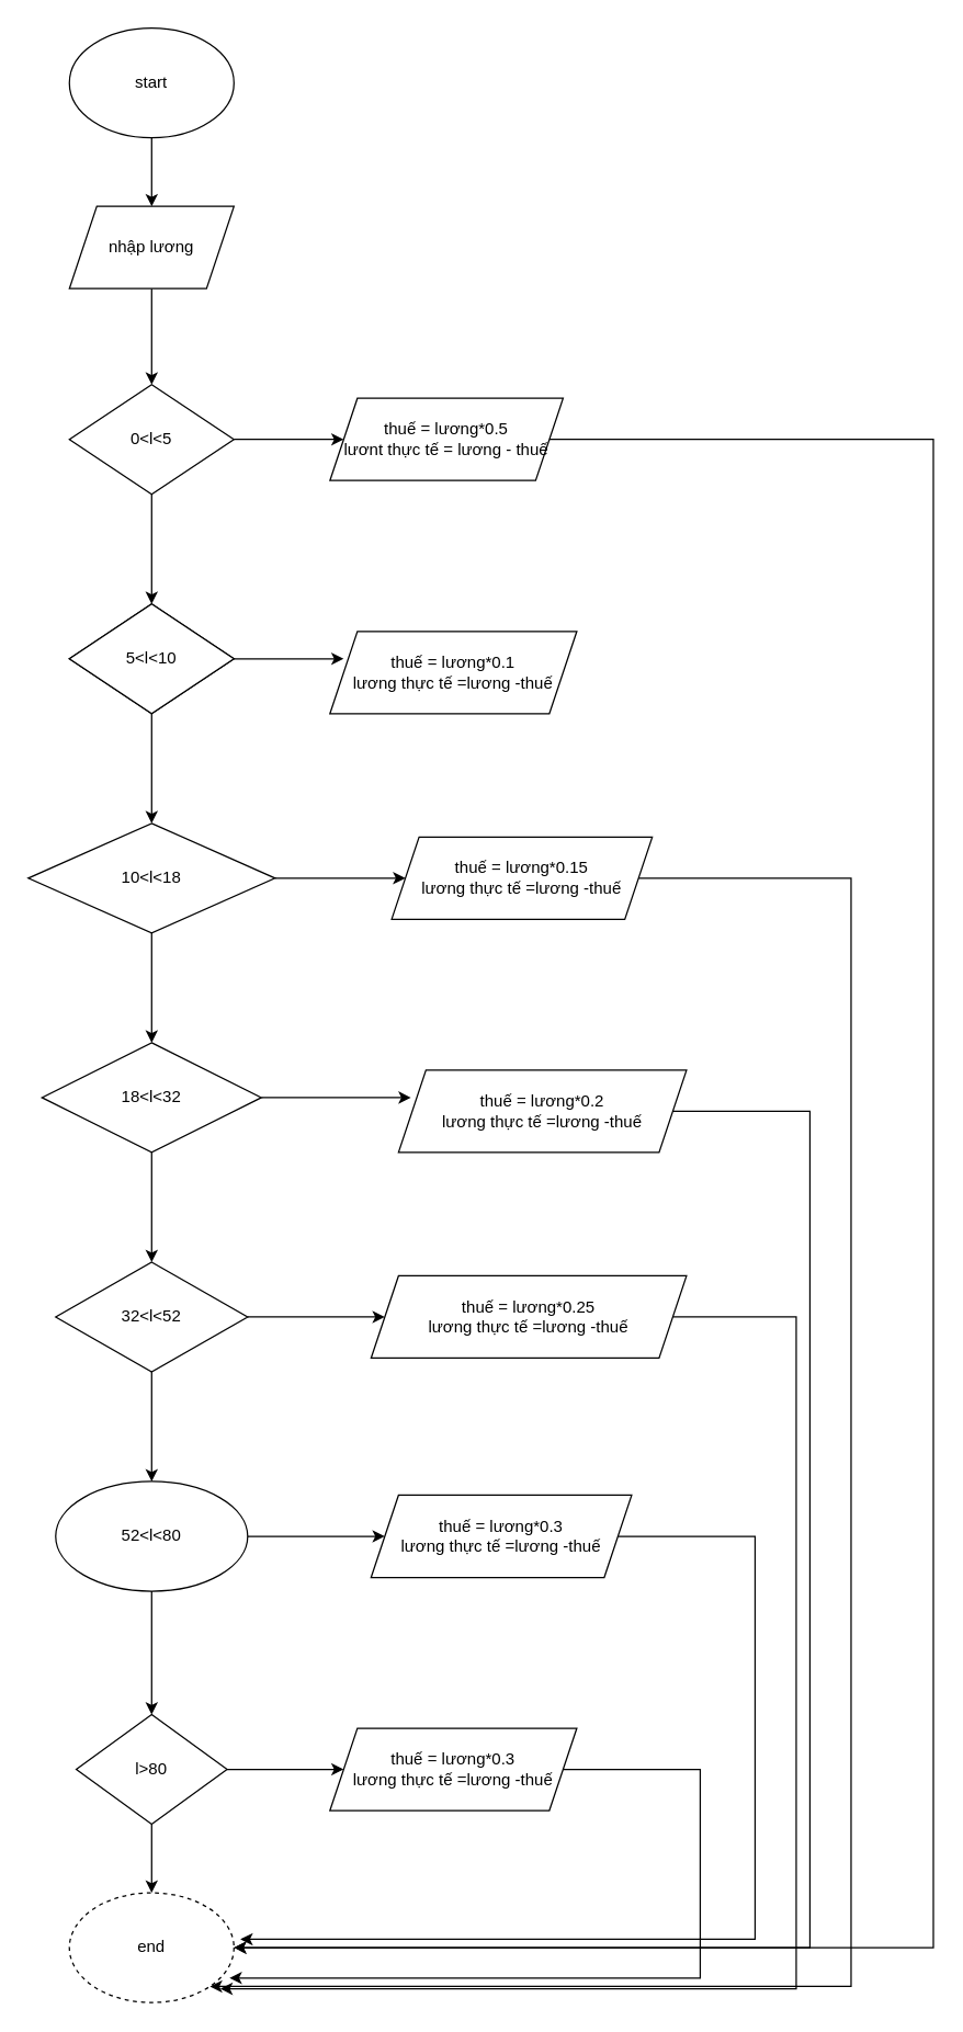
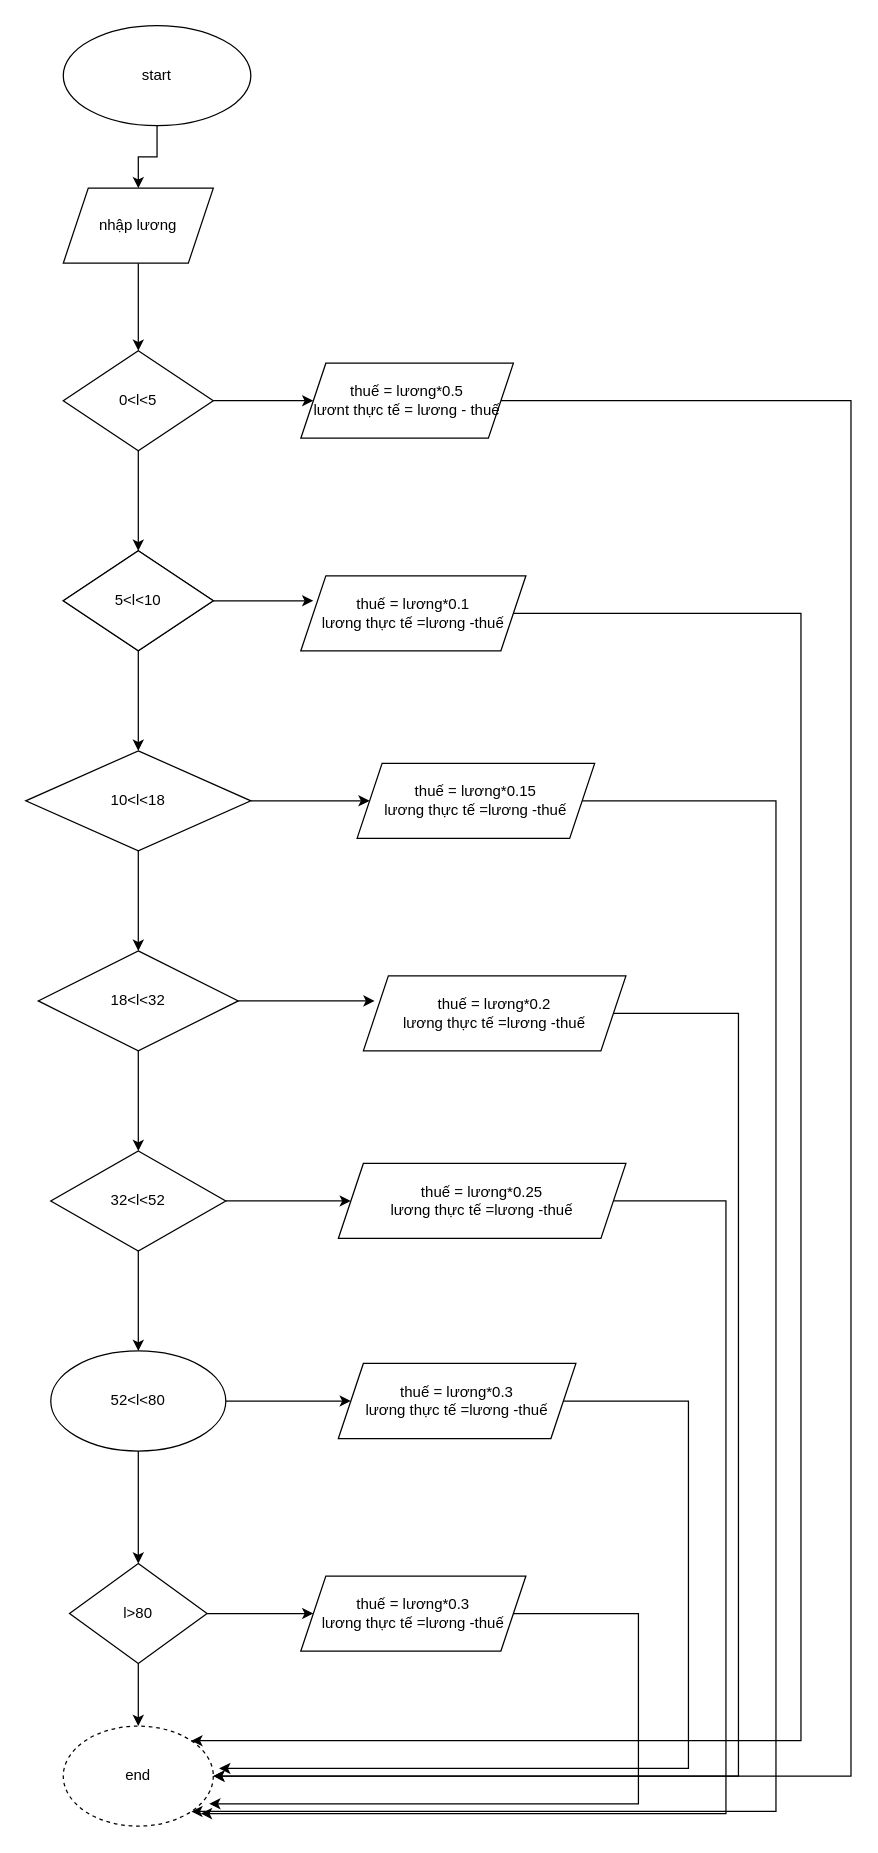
- <mxCell id="3" value="start" style="ellipse;whiteSpace=wrap;html=1;" vertex="1" parent="1"><mxGeometry x="50" y="20" width="120" height="80" as="geometry" /></mxCell>
+ <mxCell id="3" value="start" style="ellipse;whiteSpace=wrap;html=1;" vertex="1" parent="1"><mxGeometry x="50" y="20" width="150" height="80" as="geometry" /></mxCell>
+ <mxCell id="15" style="edgeStyle=orthogonalEdgeStyle;rounded=0;orthogonalLoop=1;jettySize=auto;html=1;exitX=1;exitY=0.5;exitDx=0;exitDy=0;entryX=1;entryY=0;entryDx=0;entryDy=0;" edge="1" parent="1" source="16" target="39"><mxGeometry relative="1" as="geometry"><Array as="points"><mxPoint x="640" y="490" /><mxPoint x="640" y="1392" /></Array></mxGeometry></mxCell>
